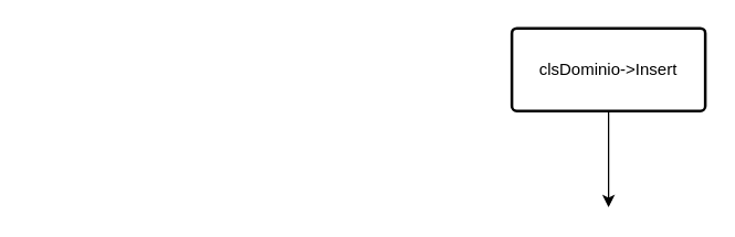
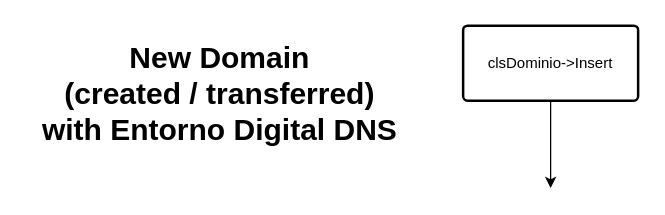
+ <mxCell id="4" value="New Domain&lt;br&gt;(created / transferred)&lt;br&gt;with Entorno Digital DNS&lt;br&gt;" style="text;strokeColor=none;fillColor=none;html=1;fontSize=24;fontStyle=1;verticalAlign=middle;align=center;" parent="1" vertex="1"><mxGeometry x="20" y="30" width="310" height="90" as="geometry" /></mxCell>
